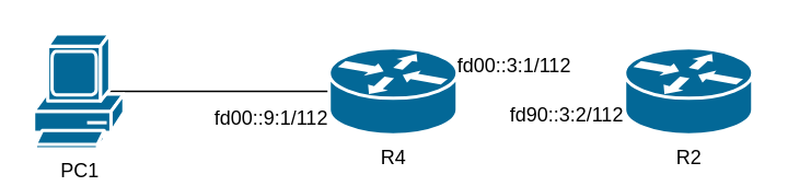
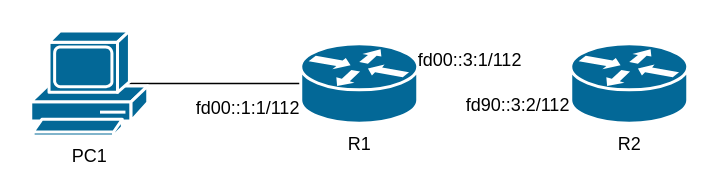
- <mxCell id="3" value="PC1&lt;br&gt;" style="shape=mxgraph.cisco.computers_and_peripherals.pc;html=1;pointerEvents=1;dashed=0;fillColor=#036897;strokeColor=#ffffff;strokeWidth=2;verticalLabelPosition=bottom;verticalAlign=top;align=center;outlineConnect=0;" parent="1" vertex="1"><mxGeometry x="20" y="20" width="55" height="70" as="geometry" /></mxCell>
+ <mxCell id="3" value="PC1&lt;br&gt;" style="shape=mxgraph.cisco.computers_and_peripherals.pc;html=1;pointerEvents=1;dashed=0;fillColor=#036897;strokeColor=#ffffff;strokeWidth=2;verticalLabelPosition=bottom;verticalAlign=top;align=center;outlineConnect=0;" parent="1" vertex="1"><mxGeometry x="20" y="20" width="78" height="70" as="geometry" /></mxCell>
- <mxCell id="6" value="fd00::9:1/112" style="text;html=1;strokeColor=none;fillColor=none;align=center;verticalAlign=middle;whiteSpace=wrap;rounded=0;" parent="1" vertex="1"><mxGeometry x="130" y="61.5" width="70" height="20" as="geometry" /></mxCell>
+ <mxCell id="6" value="fd00::1:1/112" style="text;html=1;strokeColor=none;fillColor=none;align=center;verticalAlign=middle;whiteSpace=wrap;rounded=0;" parent="1" vertex="1"><mxGeometry x="130" y="61.5" width="70" height="20" as="geometry" /></mxCell>
- <mxCell id="4" value="R4" style="shape=mxgraph.cisco.routers.router;html=1;pointerEvents=1;dashed=0;fillColor=#036897;strokeColor=#ffffff;strokeWidth=2;verticalLabelPosition=bottom;verticalAlign=top;align=center;outlineConnect=0;" parent="1" vertex="1"><mxGeometry x="200" y="28.5" width="78" height="53" as="geometry" /></mxCell>
+ <mxCell id="4" value="R1" style="shape=mxgraph.cisco.routers.router;html=1;pointerEvents=1;dashed=0;fillColor=#036897;strokeColor=#ffffff;strokeWidth=2;verticalLabelPosition=bottom;verticalAlign=top;align=center;outlineConnect=0;" parent="1" vertex="1"><mxGeometry x="200" y="28.5" width="78" height="53" as="geometry" /></mxCell>
